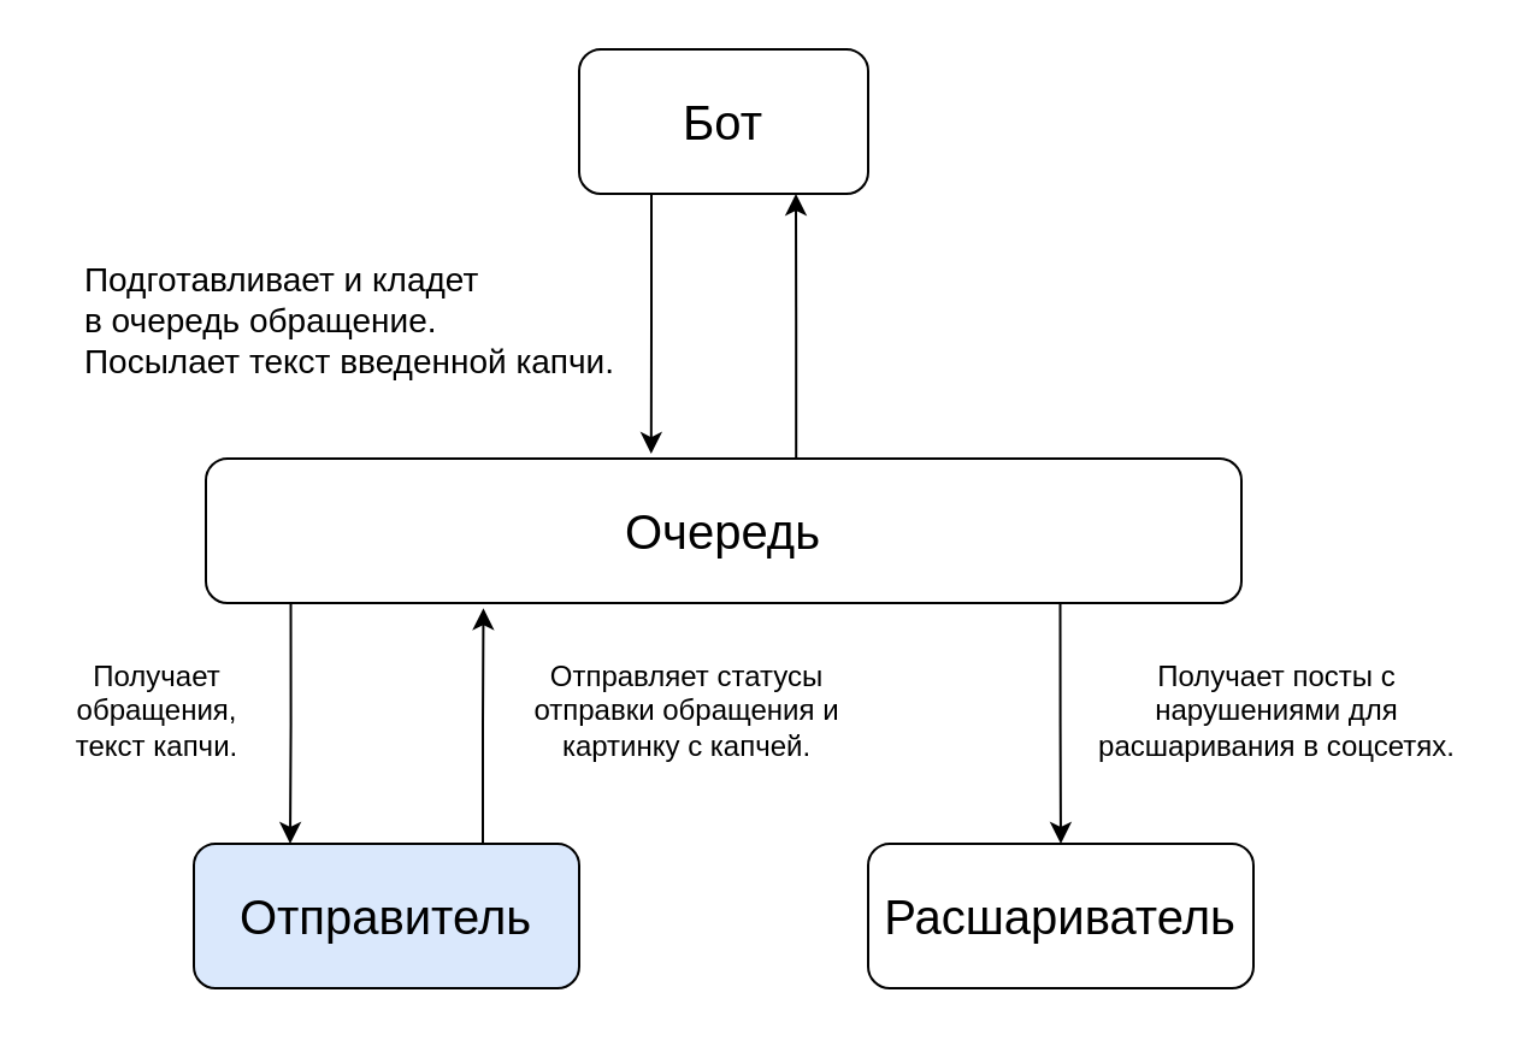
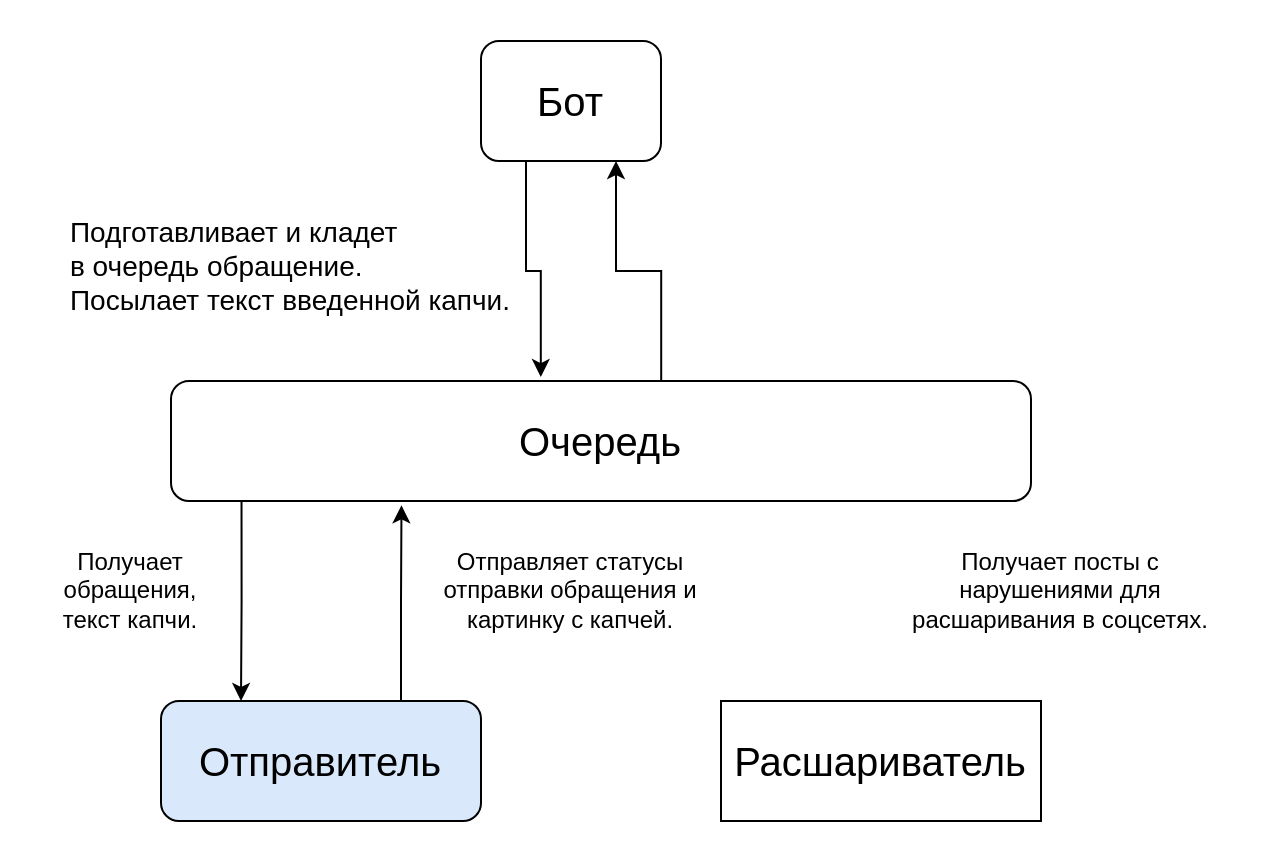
- <mxCell id="3" value="&lt;font style=&quot;font-size: 20px&quot;&gt;Бот&lt;/font&gt;" style="rounded=1;whiteSpace=wrap;html=1;" vertex="1" parent="1"><mxGeometry x="240" y="20" width="120" height="60" as="geometry" /></mxCell>
+ <mxCell id="3" value="&lt;font style=&quot;font-size: 20px&quot;&gt;Бот&lt;/font&gt;" style="rounded=1;whiteSpace=wrap;html=1;" vertex="1" parent="1"><mxGeometry x="240" y="20" width="90" height="60" as="geometry" /></mxCell>
- <mxCell id="6" style="edgeStyle=orthogonalEdgeStyle;rounded=0;orthogonalLoop=1;jettySize=auto;html=1;exitX=0.825;exitY=1.007;exitDx=0;exitDy=0;entryX=0.5;entryY=0;entryDx=0;entryDy=0;exitPerimeter=0;" edge="1" parent="1" source="7" target="10"><mxGeometry relative="1" as="geometry"><Array as="points" /></mxGeometry></mxCell>
- <mxCell id="10" value="&lt;font style=&quot;font-size: 20px&quot;&gt;Расшариватель&lt;/font&gt;" style="rounded=1;whiteSpace=wrap;html=1;" vertex="1" parent="1"><mxGeometry x="360" y="350" width="160" height="60" as="geometry" /></mxCell>
+ <mxCell id="10" value="&lt;font style=&quot;font-size: 20px&quot;&gt;Расшариватель&lt;/font&gt;" style="whiteSpace=wrap;html=1;rounded=0;" vertex="1" parent="1"><mxGeometry x="360" y="350" width="160" height="60" as="geometry" /></mxCell>
